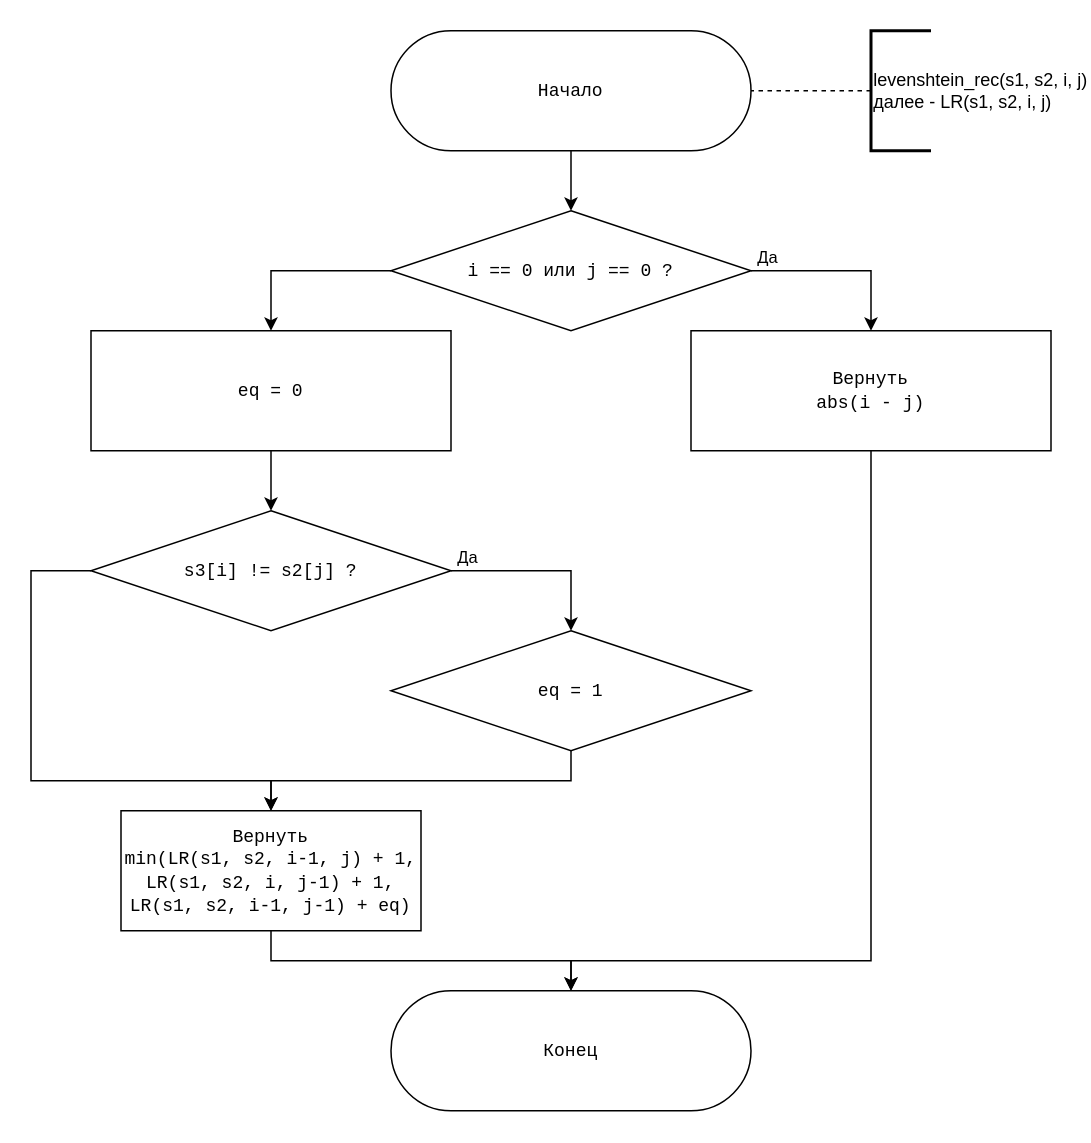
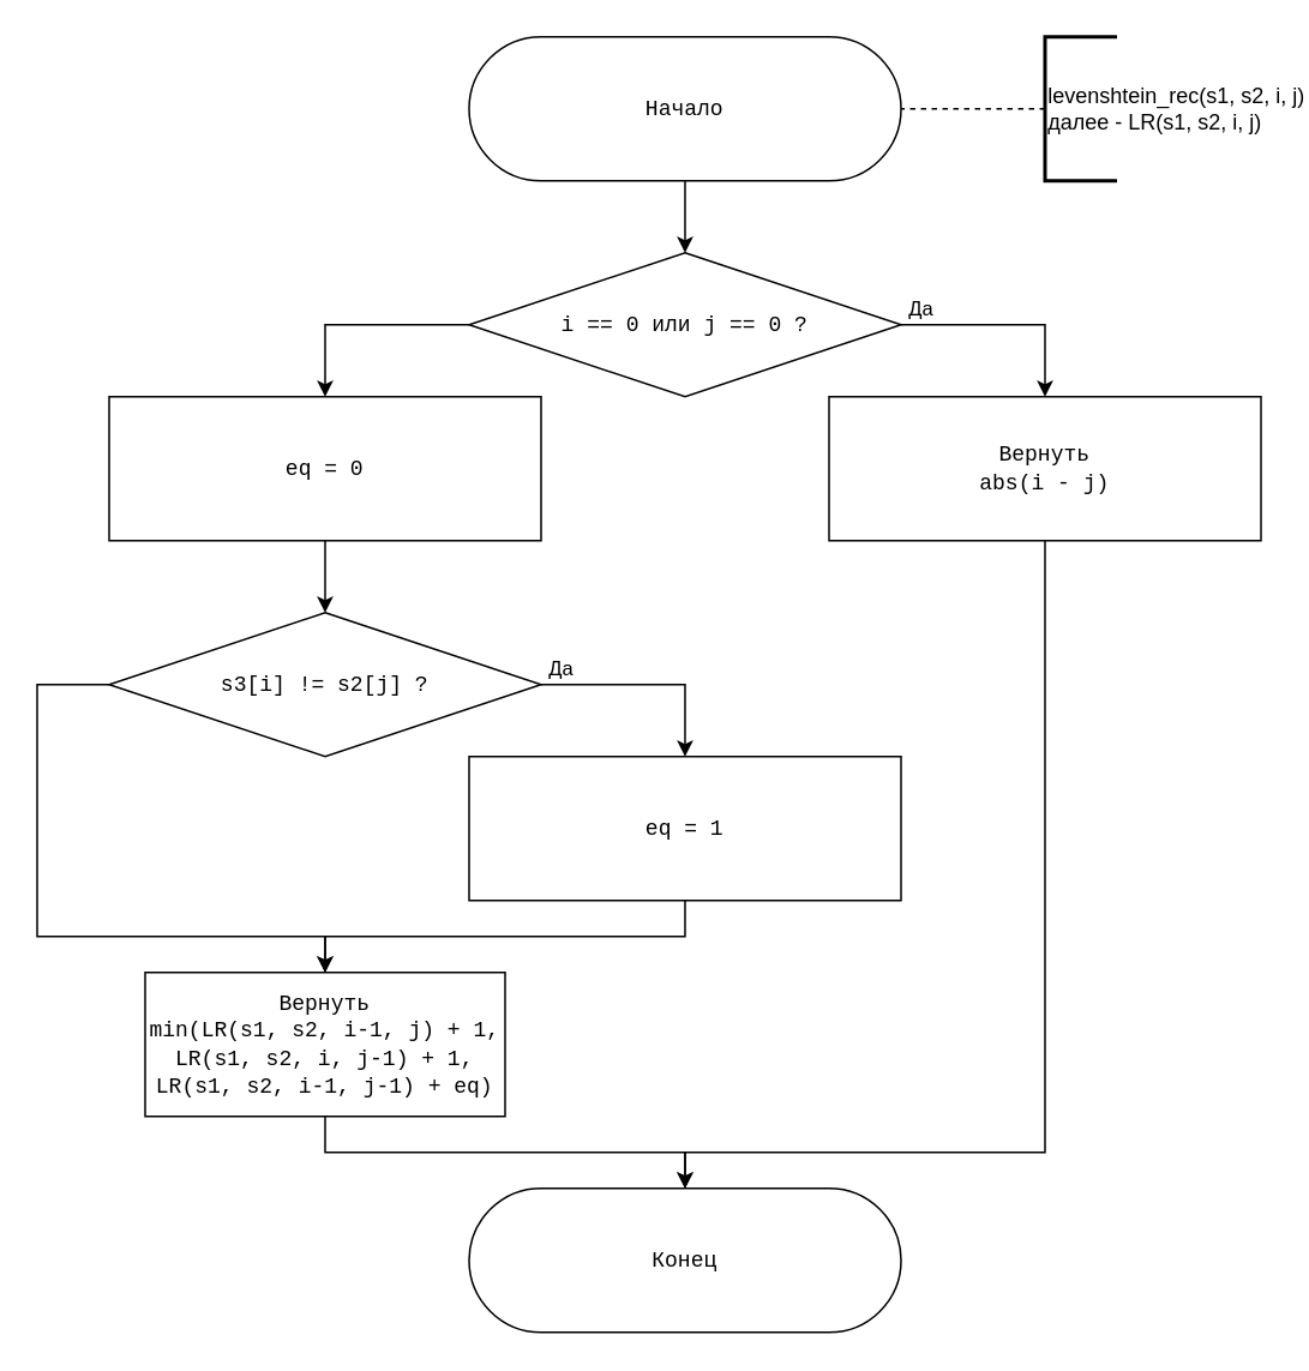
- <mxCell id="17" value="&lt;font face=&quot;Courier New&quot;&gt;eq = 1&lt;/font&gt;" style="rhombus;whiteSpace=wrap;html=1;" parent="1" vertex="1"><mxGeometry x="260" y="420" width="240" height="80" as="geometry" /></mxCell>
+ <mxCell id="17" value="&lt;font face=&quot;Courier New&quot;&gt;eq = 1&lt;/font&gt;" style="rounded=0;whiteSpace=wrap;html=1;" parent="1" vertex="1"><mxGeometry x="260" y="420" width="240" height="80" as="geometry" /></mxCell>
